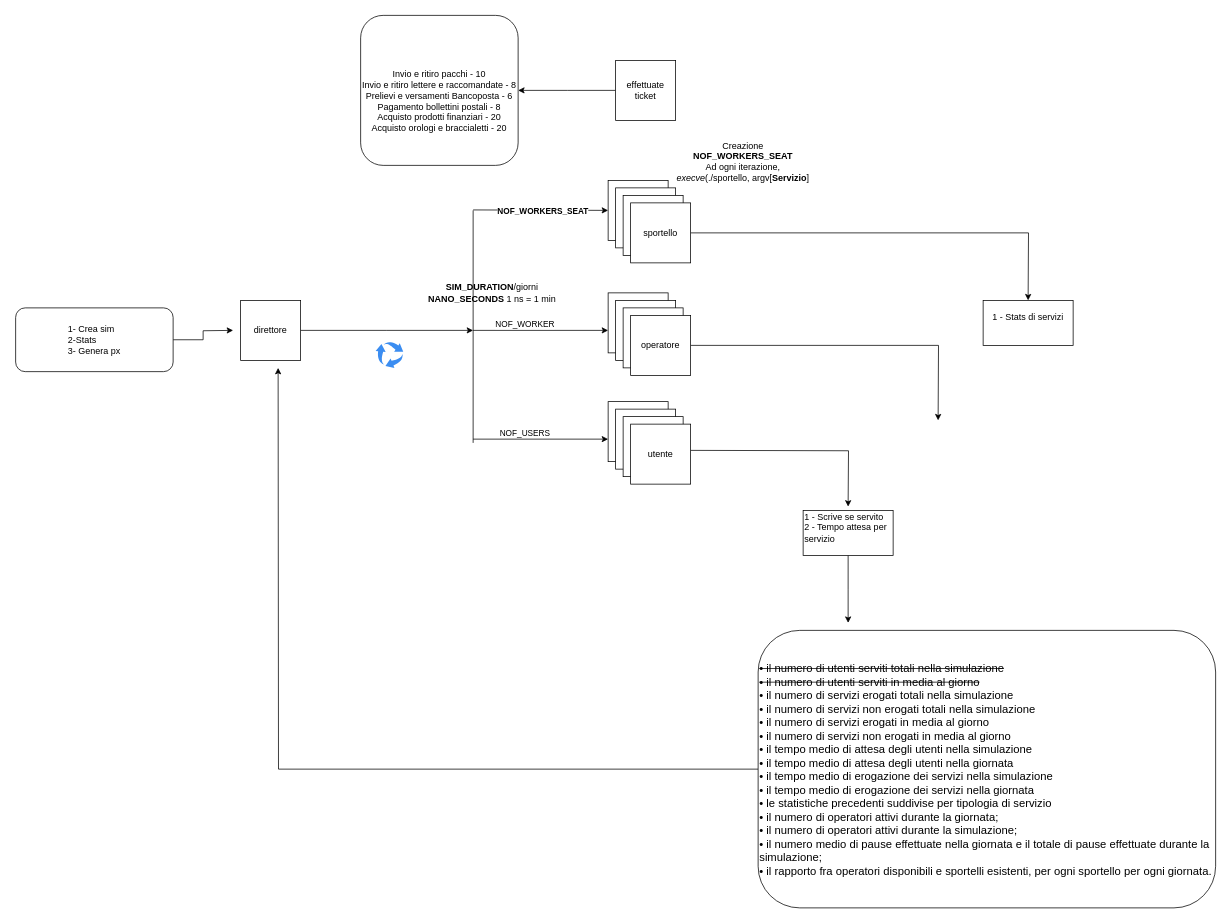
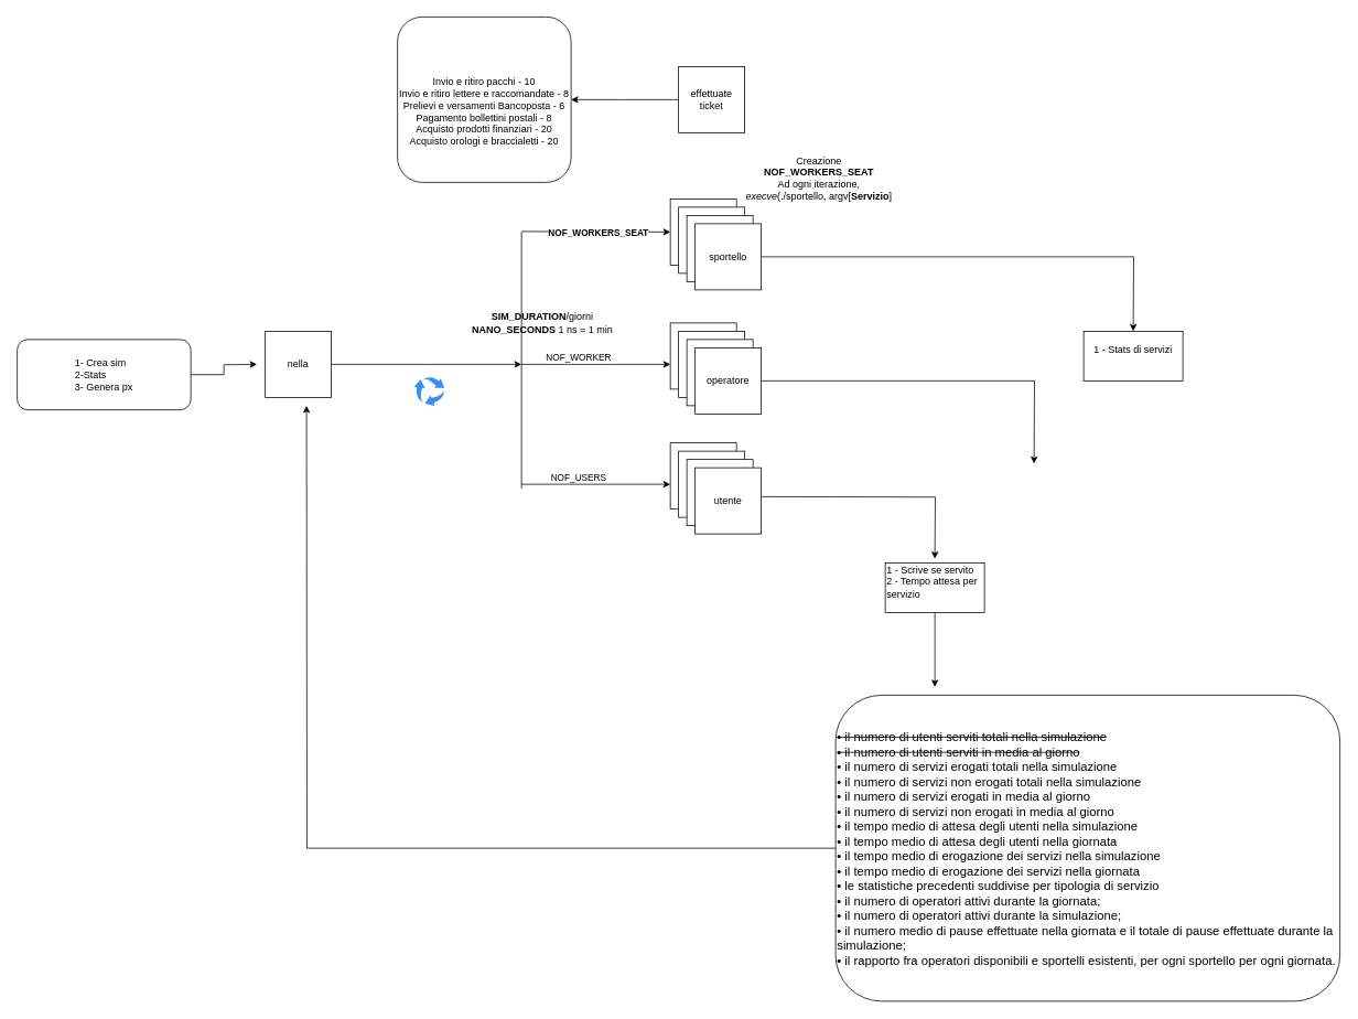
- <mxCell id="3" value="direttore" style="whiteSpace=wrap;html=1;aspect=fixed;" vertex="1" parent="1"><mxGeometry x="320" y="400" width="80" height="80" as="geometry" /></mxCell>
+ <mxCell id="3" value="nella" style="whiteSpace=wrap;html=1;aspect=fixed;" vertex="1" parent="1"><mxGeometry x="320" y="400" width="80" height="80" as="geometry" /></mxCell>
